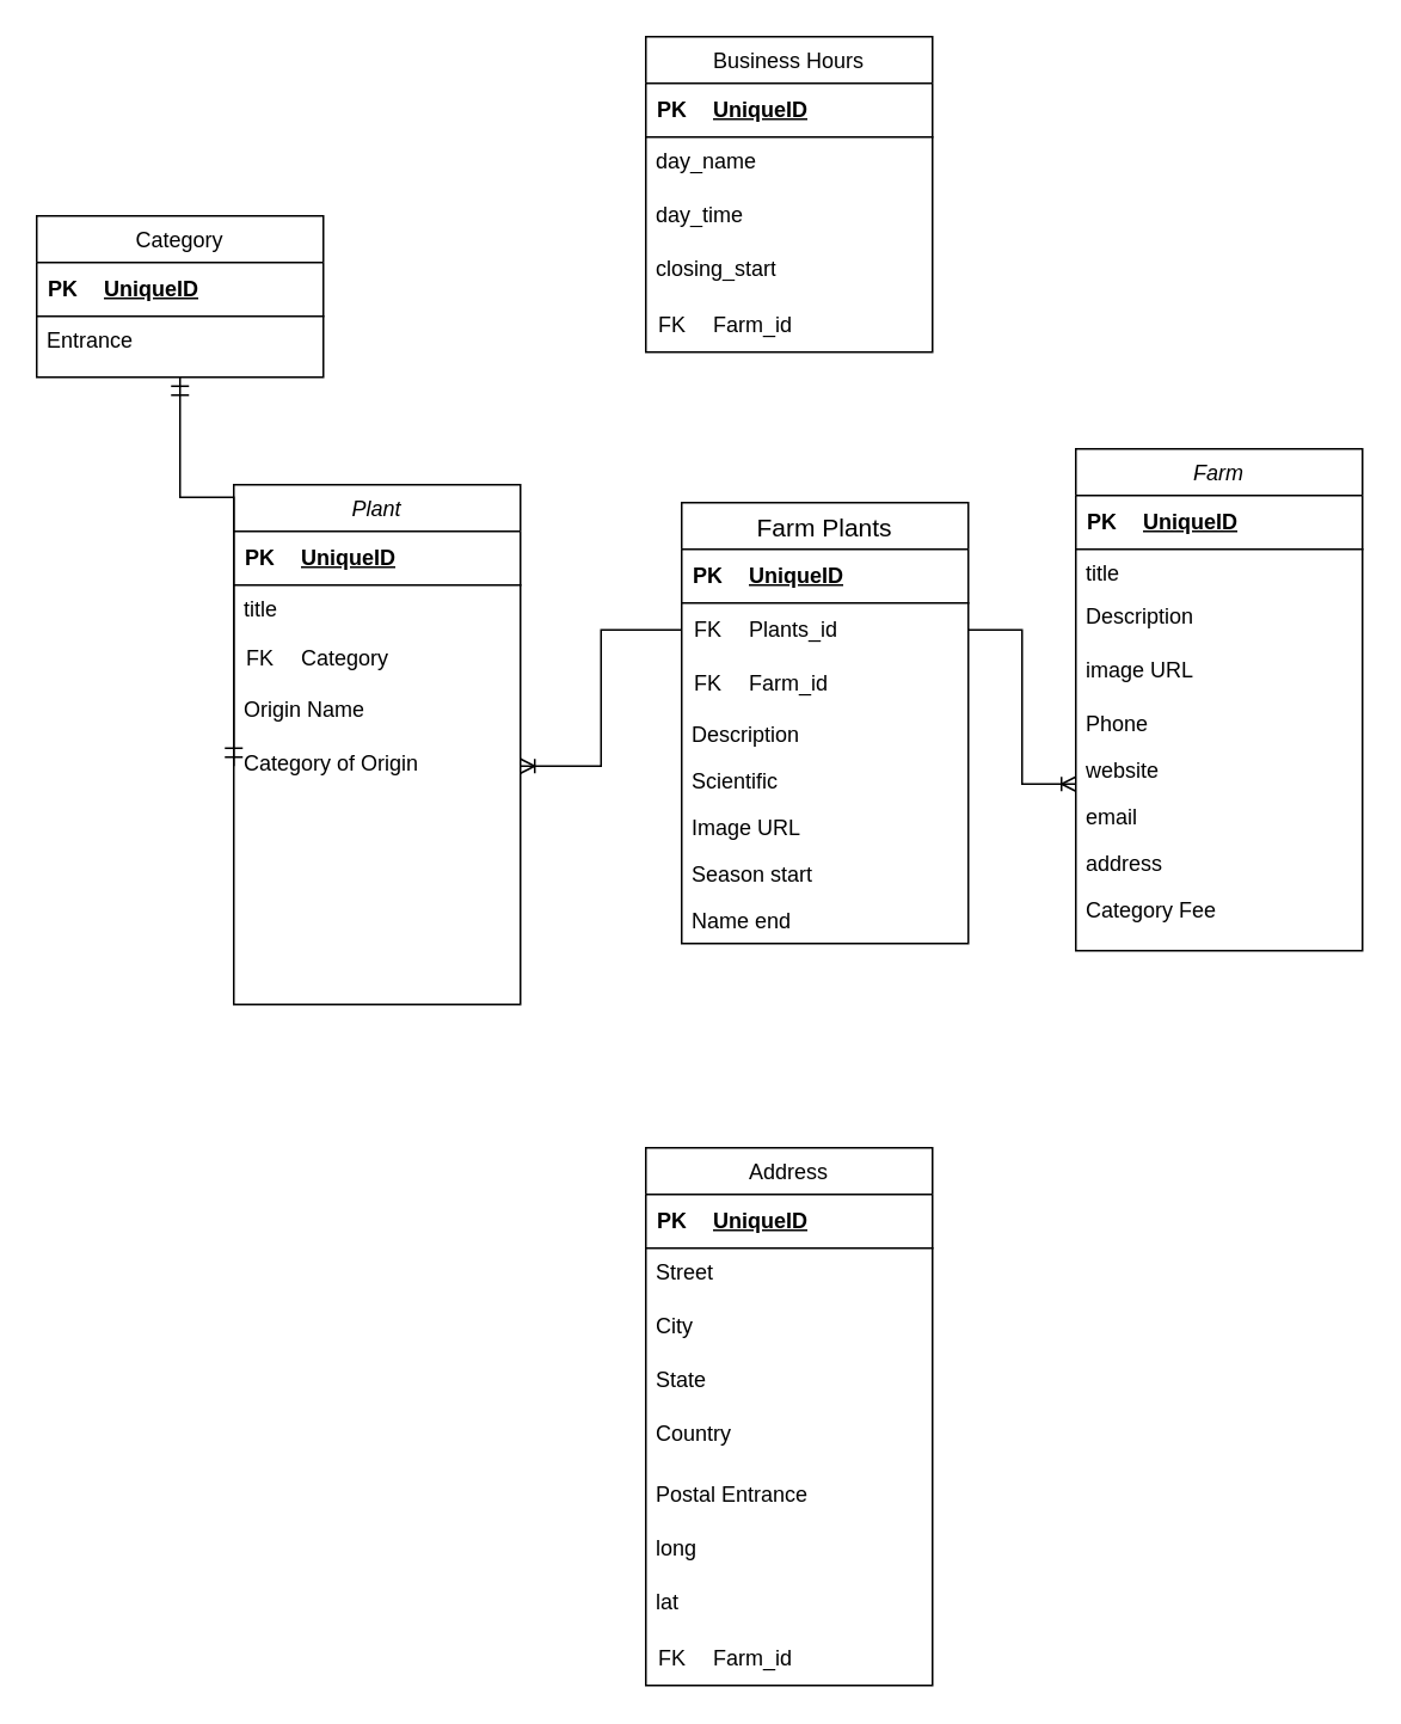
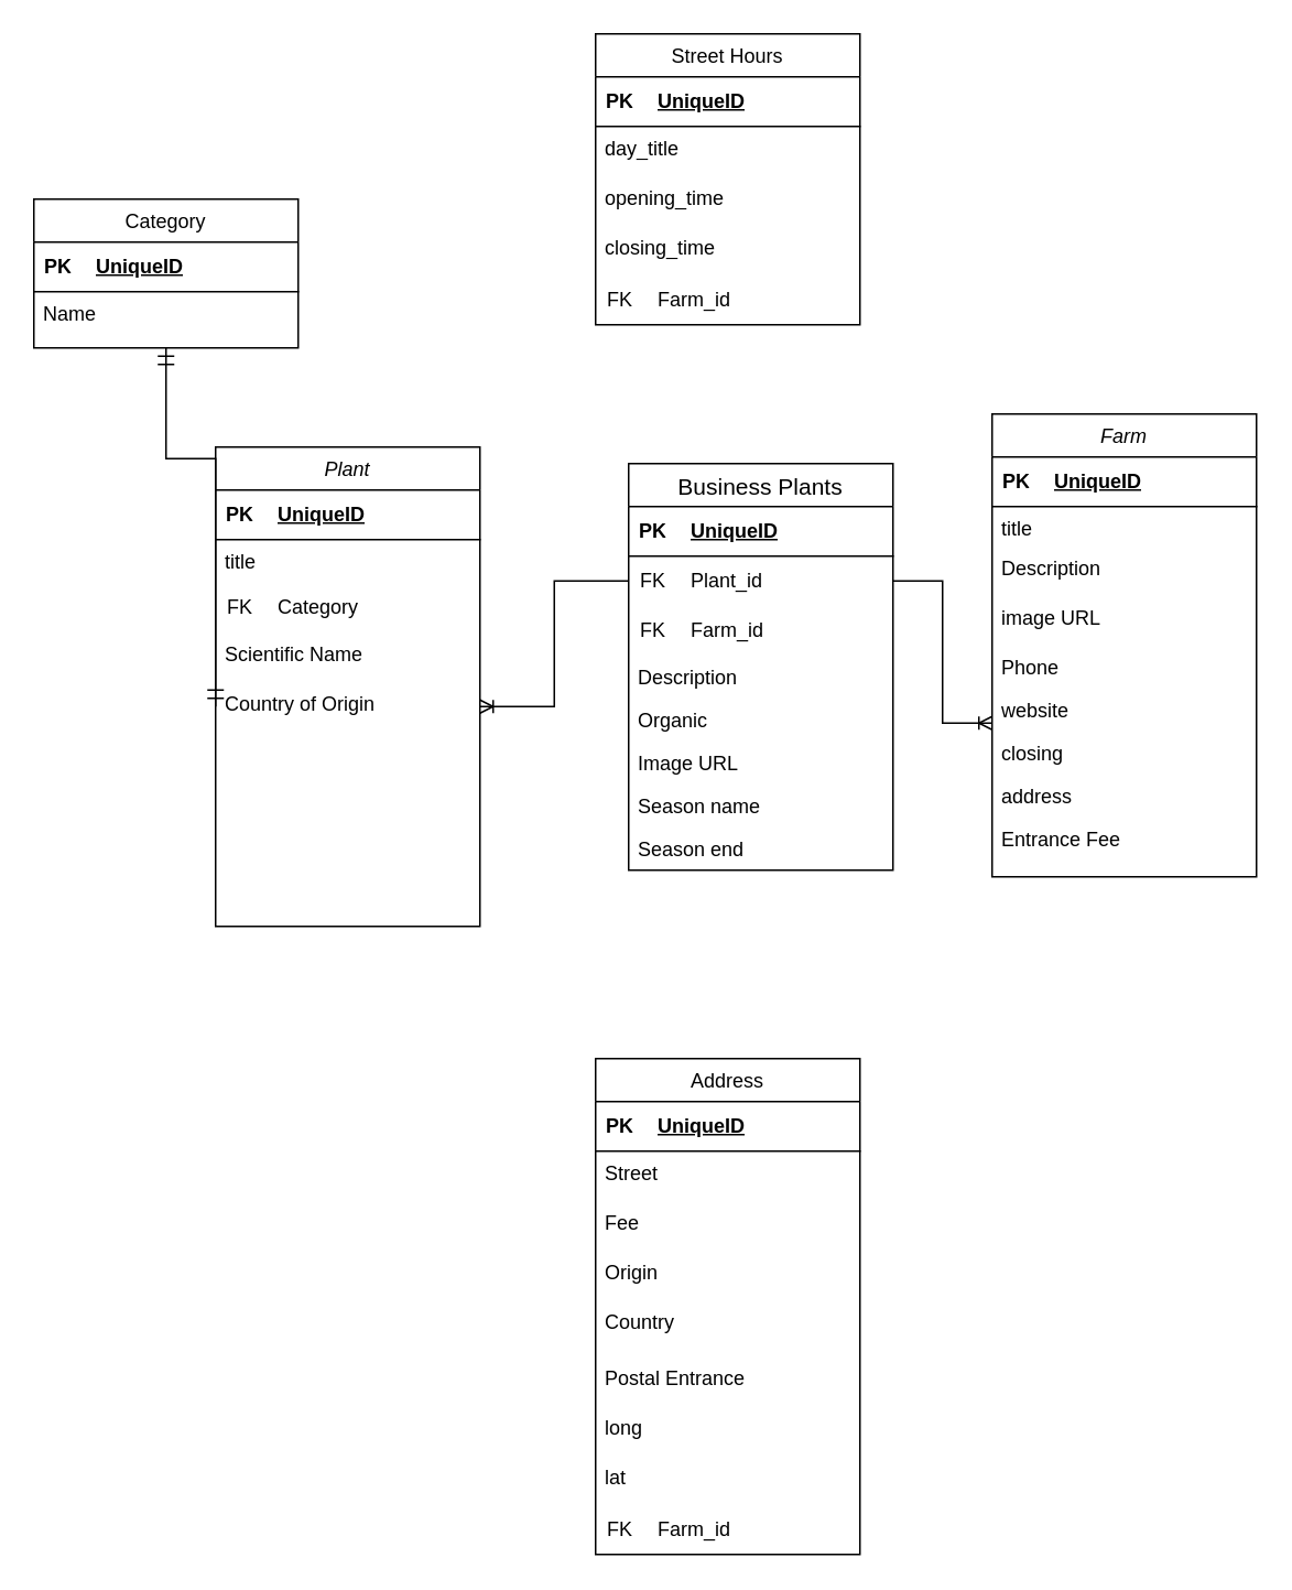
- <mxCell id="52" value="Business Hours" style="swimlane;fontStyle=0;align=center;verticalAlign=top;childLayout=stackLayout;horizontal=1;startSize=26;horizontalStack=0;resizeParent=1;resizeLast=0;collapsible=1;marginBottom=0;rounded=0;shadow=0;strokeWidth=1;" parent="1" vertex="1"><mxGeometry x="360" y="20" width="160" height="176" as="geometry"><mxRectangle x="550" y="140" width="160" height="26" as="alternateBounds" /></mxGeometry></mxCell>
+ <mxCell id="52" value="Street Hours" style="swimlane;fontStyle=0;align=center;verticalAlign=top;childLayout=stackLayout;horizontal=1;startSize=26;horizontalStack=0;resizeParent=1;resizeLast=0;collapsible=1;marginBottom=0;rounded=0;shadow=0;strokeWidth=1;" parent="1" vertex="1"><mxGeometry x="360" y="20" width="160" height="176" as="geometry"><mxRectangle x="550" y="140" width="160" height="26" as="alternateBounds" /></mxGeometry></mxCell>
- <mxCell id="57" value="day_name" style="text;strokeColor=none;fillColor=none;spacingLeft=4;spacingRight=4;overflow=hidden;rotatable=0;points=[[0,0.5],[1,0.5]];portConstraint=eastwest;fontSize=12;whiteSpace=wrap;html=1;" parent="52" vertex="1"><mxGeometry y="56" width="160" height="30" as="geometry" /></mxCell>
+ <mxCell id="57" value="day_title" style="text;strokeColor=none;fillColor=none;spacingLeft=4;spacingRight=4;overflow=hidden;rotatable=0;points=[[0,0.5],[1,0.5]];portConstraint=eastwest;fontSize=12;whiteSpace=wrap;html=1;" parent="52" vertex="1"><mxGeometry y="56" width="160" height="30" as="geometry" /></mxCell>
- <mxCell id="58" value="day_time" style="text;strokeColor=none;fillColor=none;spacingLeft=4;spacingRight=4;overflow=hidden;rotatable=0;points=[[0,0.5],[1,0.5]];portConstraint=eastwest;fontSize=12;whiteSpace=wrap;html=1;" parent="52" vertex="1"><mxGeometry y="86" width="160" height="30" as="geometry" /></mxCell>
+ <mxCell id="58" value="opening_time" style="text;strokeColor=none;fillColor=none;spacingLeft=4;spacingRight=4;overflow=hidden;rotatable=0;points=[[0,0.5],[1,0.5]];portConstraint=eastwest;fontSize=12;whiteSpace=wrap;html=1;" parent="52" vertex="1"><mxGeometry y="86" width="160" height="30" as="geometry" /></mxCell>
- <mxCell id="59" value="closing_start" style="text;strokeColor=none;fillColor=none;spacingLeft=4;spacingRight=4;overflow=hidden;rotatable=0;points=[[0,0.5],[1,0.5]];portConstraint=eastwest;fontSize=12;whiteSpace=wrap;html=1;" parent="52" vertex="1"><mxGeometry y="116" width="160" height="30" as="geometry" /></mxCell>
+ <mxCell id="59" value="closing_time" style="text;strokeColor=none;fillColor=none;spacingLeft=4;spacingRight=4;overflow=hidden;rotatable=0;points=[[0,0.5],[1,0.5]];portConstraint=eastwest;fontSize=12;whiteSpace=wrap;html=1;" parent="52" vertex="1"><mxGeometry y="116" width="160" height="30" as="geometry" /></mxCell>
- <mxCell id="50" value="Entrance" style="text;align=left;verticalAlign=top;spacingLeft=4;spacingRight=4;overflow=hidden;rotatable=0;points=[[0,0.5],[1,0.5]];portConstraint=eastwest;" parent="45" vertex="1"><mxGeometry y="56" width="160" height="26" as="geometry" /></mxCell>
+ <mxCell id="50" value="Name" style="text;align=left;verticalAlign=top;spacingLeft=4;spacingRight=4;overflow=hidden;rotatable=0;points=[[0,0.5],[1,0.5]];portConstraint=eastwest;" parent="45" vertex="1"><mxGeometry y="56" width="160" height="26" as="geometry" /></mxCell>
- <mxCell id="27" value="Farm Plants" style="swimlane;fontStyle=0;childLayout=stackLayout;horizontal=1;startSize=26;horizontalStack=0;resizeParent=1;resizeParentMax=0;resizeLast=0;collapsible=1;marginBottom=0;align=center;fontSize=14;" parent="1" vertex="1"><mxGeometry x="380" y="280" width="160" height="246" as="geometry" /></mxCell>
+ <mxCell id="27" value="Business Plants" style="swimlane;fontStyle=0;childLayout=stackLayout;horizontal=1;startSize=26;horizontalStack=0;resizeParent=1;resizeParentMax=0;resizeLast=0;collapsible=1;marginBottom=0;align=center;fontSize=14;" parent="1" vertex="1"><mxGeometry x="380" y="280" width="160" height="246" as="geometry" /></mxCell>
- <mxCell id="34" value="Plants_id" style="shape=partialRectangle;connectable=0;fillColor=none;top=0;left=0;bottom=0;right=0;align=left;spacingLeft=6;fontStyle=0;overflow=hidden;whiteSpace=wrap;html=1;" parent="32" vertex="1"><mxGeometry x="30" width="130" height="30" as="geometry"><mxRectangle width="130" height="30" as="alternateBounds" /></mxGeometry></mxCell>
+ <mxCell id="34" value="Plant_id" style="shape=partialRectangle;connectable=0;fillColor=none;top=0;left=0;bottom=0;right=0;align=left;spacingLeft=6;fontStyle=0;overflow=hidden;whiteSpace=wrap;html=1;" parent="32" vertex="1"><mxGeometry x="30" width="130" height="30" as="geometry"><mxRectangle width="130" height="30" as="alternateBounds" /></mxGeometry></mxCell>
- <mxCell id="25" value="Origin Name" style="text;strokeColor=none;fillColor=none;spacingLeft=4;spacingRight=4;overflow=hidden;rotatable=0;points=[[0,0.5],[1,0.5]];portConstraint=eastwest;fontSize=12;whiteSpace=wrap;html=1;" parent="15" vertex="1"><mxGeometry y="112" width="160" height="30" as="geometry" /></mxCell>
+ <mxCell id="25" value="Scientific Name" style="text;strokeColor=none;fillColor=none;spacingLeft=4;spacingRight=4;overflow=hidden;rotatable=0;points=[[0,0.5],[1,0.5]];portConstraint=eastwest;fontSize=12;whiteSpace=wrap;html=1;" parent="15" vertex="1"><mxGeometry y="112" width="160" height="30" as="geometry" /></mxCell>
- <mxCell id="26" value="Category of Origin" style="text;strokeColor=none;fillColor=none;spacingLeft=4;spacingRight=4;overflow=hidden;rotatable=0;points=[[0,0.5],[1,0.5]];portConstraint=eastwest;fontSize=12;whiteSpace=wrap;html=1;" parent="15" vertex="1"><mxGeometry y="142" width="160" height="30" as="geometry" /></mxCell>
+ <mxCell id="26" value="Country of Origin" style="text;strokeColor=none;fillColor=none;spacingLeft=4;spacingRight=4;overflow=hidden;rotatable=0;points=[[0,0.5],[1,0.5]];portConstraint=eastwest;fontSize=12;whiteSpace=wrap;html=1;" parent="15" vertex="1"><mxGeometry y="142" width="160" height="30" as="geometry" /></mxCell>
- <mxCell id="39" value="Scientific" style="text;align=left;verticalAlign=top;spacingLeft=4;spacingRight=4;overflow=hidden;rotatable=0;points=[[0,0.5],[1,0.5]];portConstraint=eastwest;rounded=0;shadow=0;html=0;" parent="27" vertex="1"><mxGeometry y="142" width="160" height="26" as="geometry" /></mxCell>
+ <mxCell id="39" value="Organic" style="text;align=left;verticalAlign=top;spacingLeft=4;spacingRight=4;overflow=hidden;rotatable=0;points=[[0,0.5],[1,0.5]];portConstraint=eastwest;rounded=0;shadow=0;html=0;" parent="27" vertex="1"><mxGeometry y="142" width="160" height="26" as="geometry" /></mxCell>
- <mxCell id="12" value="email" style="text;align=left;verticalAlign=top;spacingLeft=4;spacingRight=4;overflow=hidden;rotatable=0;points=[[0,0.5],[1,0.5]];portConstraint=eastwest;rounded=0;shadow=0;html=0;" parent="2" vertex="1"><mxGeometry y="192" width="160" height="26" as="geometry" /></mxCell>
+ <mxCell id="12" value="closing" style="text;align=left;verticalAlign=top;spacingLeft=4;spacingRight=4;overflow=hidden;rotatable=0;points=[[0,0.5],[1,0.5]];portConstraint=eastwest;rounded=0;shadow=0;html=0;" parent="2" vertex="1"><mxGeometry y="192" width="160" height="26" as="geometry" /></mxCell>
- <mxCell id="41" value="Season start&#10;" style="text;align=left;verticalAlign=top;spacingLeft=4;spacingRight=4;overflow=hidden;rotatable=0;points=[[0,0.5],[1,0.5]];portConstraint=eastwest;rounded=0;shadow=0;html=0;" vertex="1" parent="27"><mxGeometry y="194" width="160" height="26" as="geometry" /></mxCell>
+ <mxCell id="41" value="Season name&#10;" style="text;align=left;verticalAlign=top;spacingLeft=4;spacingRight=4;overflow=hidden;rotatable=0;points=[[0,0.5],[1,0.5]];portConstraint=eastwest;rounded=0;shadow=0;html=0;" vertex="1" parent="27"><mxGeometry y="194" width="160" height="26" as="geometry" /></mxCell>
- <mxCell id="14" value="Category Fee&amp;nbsp;" style="text;strokeColor=none;fillColor=none;spacingLeft=4;spacingRight=4;overflow=hidden;rotatable=0;points=[[0,0.5],[1,0.5]];portConstraint=eastwest;fontSize=12;whiteSpace=wrap;html=1;" parent="2" vertex="1"><mxGeometry y="244" width="160" height="30" as="geometry" /></mxCell>
+ <mxCell id="14" value="Entrance Fee&amp;nbsp;" style="text;strokeColor=none;fillColor=none;spacingLeft=4;spacingRight=4;overflow=hidden;rotatable=0;points=[[0,0.5],[1,0.5]];portConstraint=eastwest;fontSize=12;whiteSpace=wrap;html=1;" parent="2" vertex="1"><mxGeometry y="244" width="160" height="30" as="geometry" /></mxCell>
- <mxCell id="42" value="Name end" style="text;align=left;verticalAlign=top;spacingLeft=4;spacingRight=4;overflow=hidden;rotatable=0;points=[[0,0.5],[1,0.5]];portConstraint=eastwest;rounded=0;shadow=0;html=0;" parent="27" vertex="1"><mxGeometry y="220" width="160" height="26" as="geometry" /></mxCell>
+ <mxCell id="42" value="Season end" style="text;align=left;verticalAlign=top;spacingLeft=4;spacingRight=4;overflow=hidden;rotatable=0;points=[[0,0.5],[1,0.5]];portConstraint=eastwest;rounded=0;shadow=0;html=0;" parent="27" vertex="1"><mxGeometry y="220" width="160" height="26" as="geometry" /></mxCell>
- <mxCell id="70" value="City" style="text;strokeColor=none;fillColor=none;spacingLeft=4;spacingRight=4;overflow=hidden;rotatable=0;points=[[0,0.5],[1,0.5]];portConstraint=eastwest;fontSize=12;whiteSpace=wrap;html=1;" vertex="1" parent="64"><mxGeometry y="86" width="160" height="30" as="geometry" /></mxCell>
+ <mxCell id="70" value="Fee" style="text;strokeColor=none;fillColor=none;spacingLeft=4;spacingRight=4;overflow=hidden;rotatable=0;points=[[0,0.5],[1,0.5]];portConstraint=eastwest;fontSize=12;whiteSpace=wrap;html=1;" vertex="1" parent="64"><mxGeometry y="86" width="160" height="30" as="geometry" /></mxCell>
- <mxCell id="71" value="State" style="text;strokeColor=none;fillColor=none;spacingLeft=4;spacingRight=4;overflow=hidden;rotatable=0;points=[[0,0.5],[1,0.5]];portConstraint=eastwest;fontSize=12;whiteSpace=wrap;html=1;" vertex="1" parent="64"><mxGeometry y="116" width="160" height="30" as="geometry" /></mxCell>
+ <mxCell id="71" value="Origin" style="text;strokeColor=none;fillColor=none;spacingLeft=4;spacingRight=4;overflow=hidden;rotatable=0;points=[[0,0.5],[1,0.5]];portConstraint=eastwest;fontSize=12;whiteSpace=wrap;html=1;" vertex="1" parent="64"><mxGeometry y="116" width="160" height="30" as="geometry" /></mxCell>
